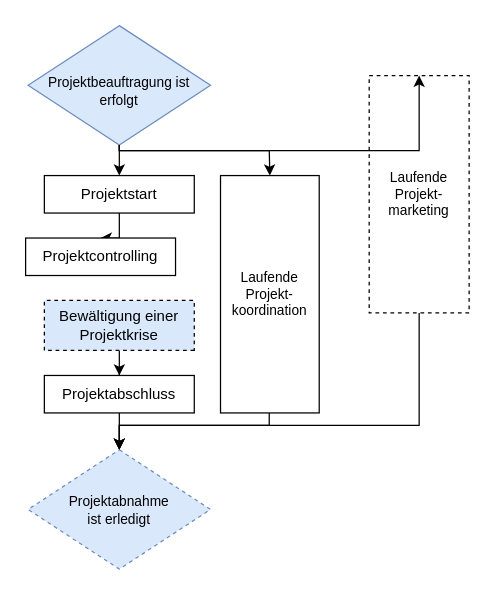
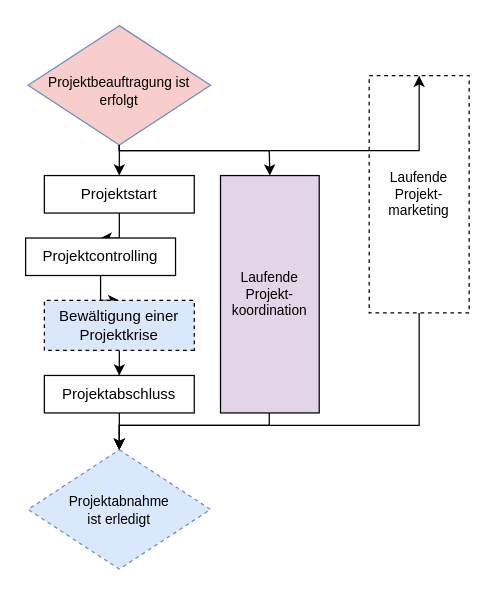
- <mxCell id="2" value="Projektbeauftragung ist &lt;br style=&quot;font-size: 11px;&quot;&gt;erfolgt" style="rhombus;whiteSpace=wrap;html=1;fontSize=11;spacingTop=10;fillColor=#dae8fc;strokeColor=#6c8ebf;" parent="1" vertex="1"><mxGeometry x="22" y="20" width="146" height="95.5" as="geometry" /></mxCell>
+ <mxCell id="2" value="Projektbeauftragung ist &lt;br style=&quot;font-size: 11px;&quot;&gt;erfolgt" style="rhombus;whiteSpace=wrap;html=1;fontSize=11;spacingTop=10;fillColor=#f8cecc;strokeColor=#6c8ebf;" parent="1" vertex="1"><mxGeometry x="22" y="20" width="146" height="95.5" as="geometry" /></mxCell>
+ <mxCell id="6" value="" style="edgeStyle=orthogonalEdgeStyle;rounded=0;orthogonalLoop=1;jettySize=auto;html=1;" parent="1" source="7" target="9" edge="1"><mxGeometry relative="1" as="geometry" /></mxCell>
- <mxCell id="13" value="Laufende Projekt-koordination" style="rounded=0;whiteSpace=wrap;html=1;fontSize=11;" parent="1" vertex="1"><mxGeometry x="176" y="140" width="79" height="190" as="geometry" /></mxCell>
+ <mxCell id="13" value="Laufende Projekt-koordination" style="rounded=0;whiteSpace=wrap;html=1;fontSize=11;fillColor=#e1d5e7;" parent="1" vertex="1"><mxGeometry x="176" y="140" width="79" height="190" as="geometry" /></mxCell>
